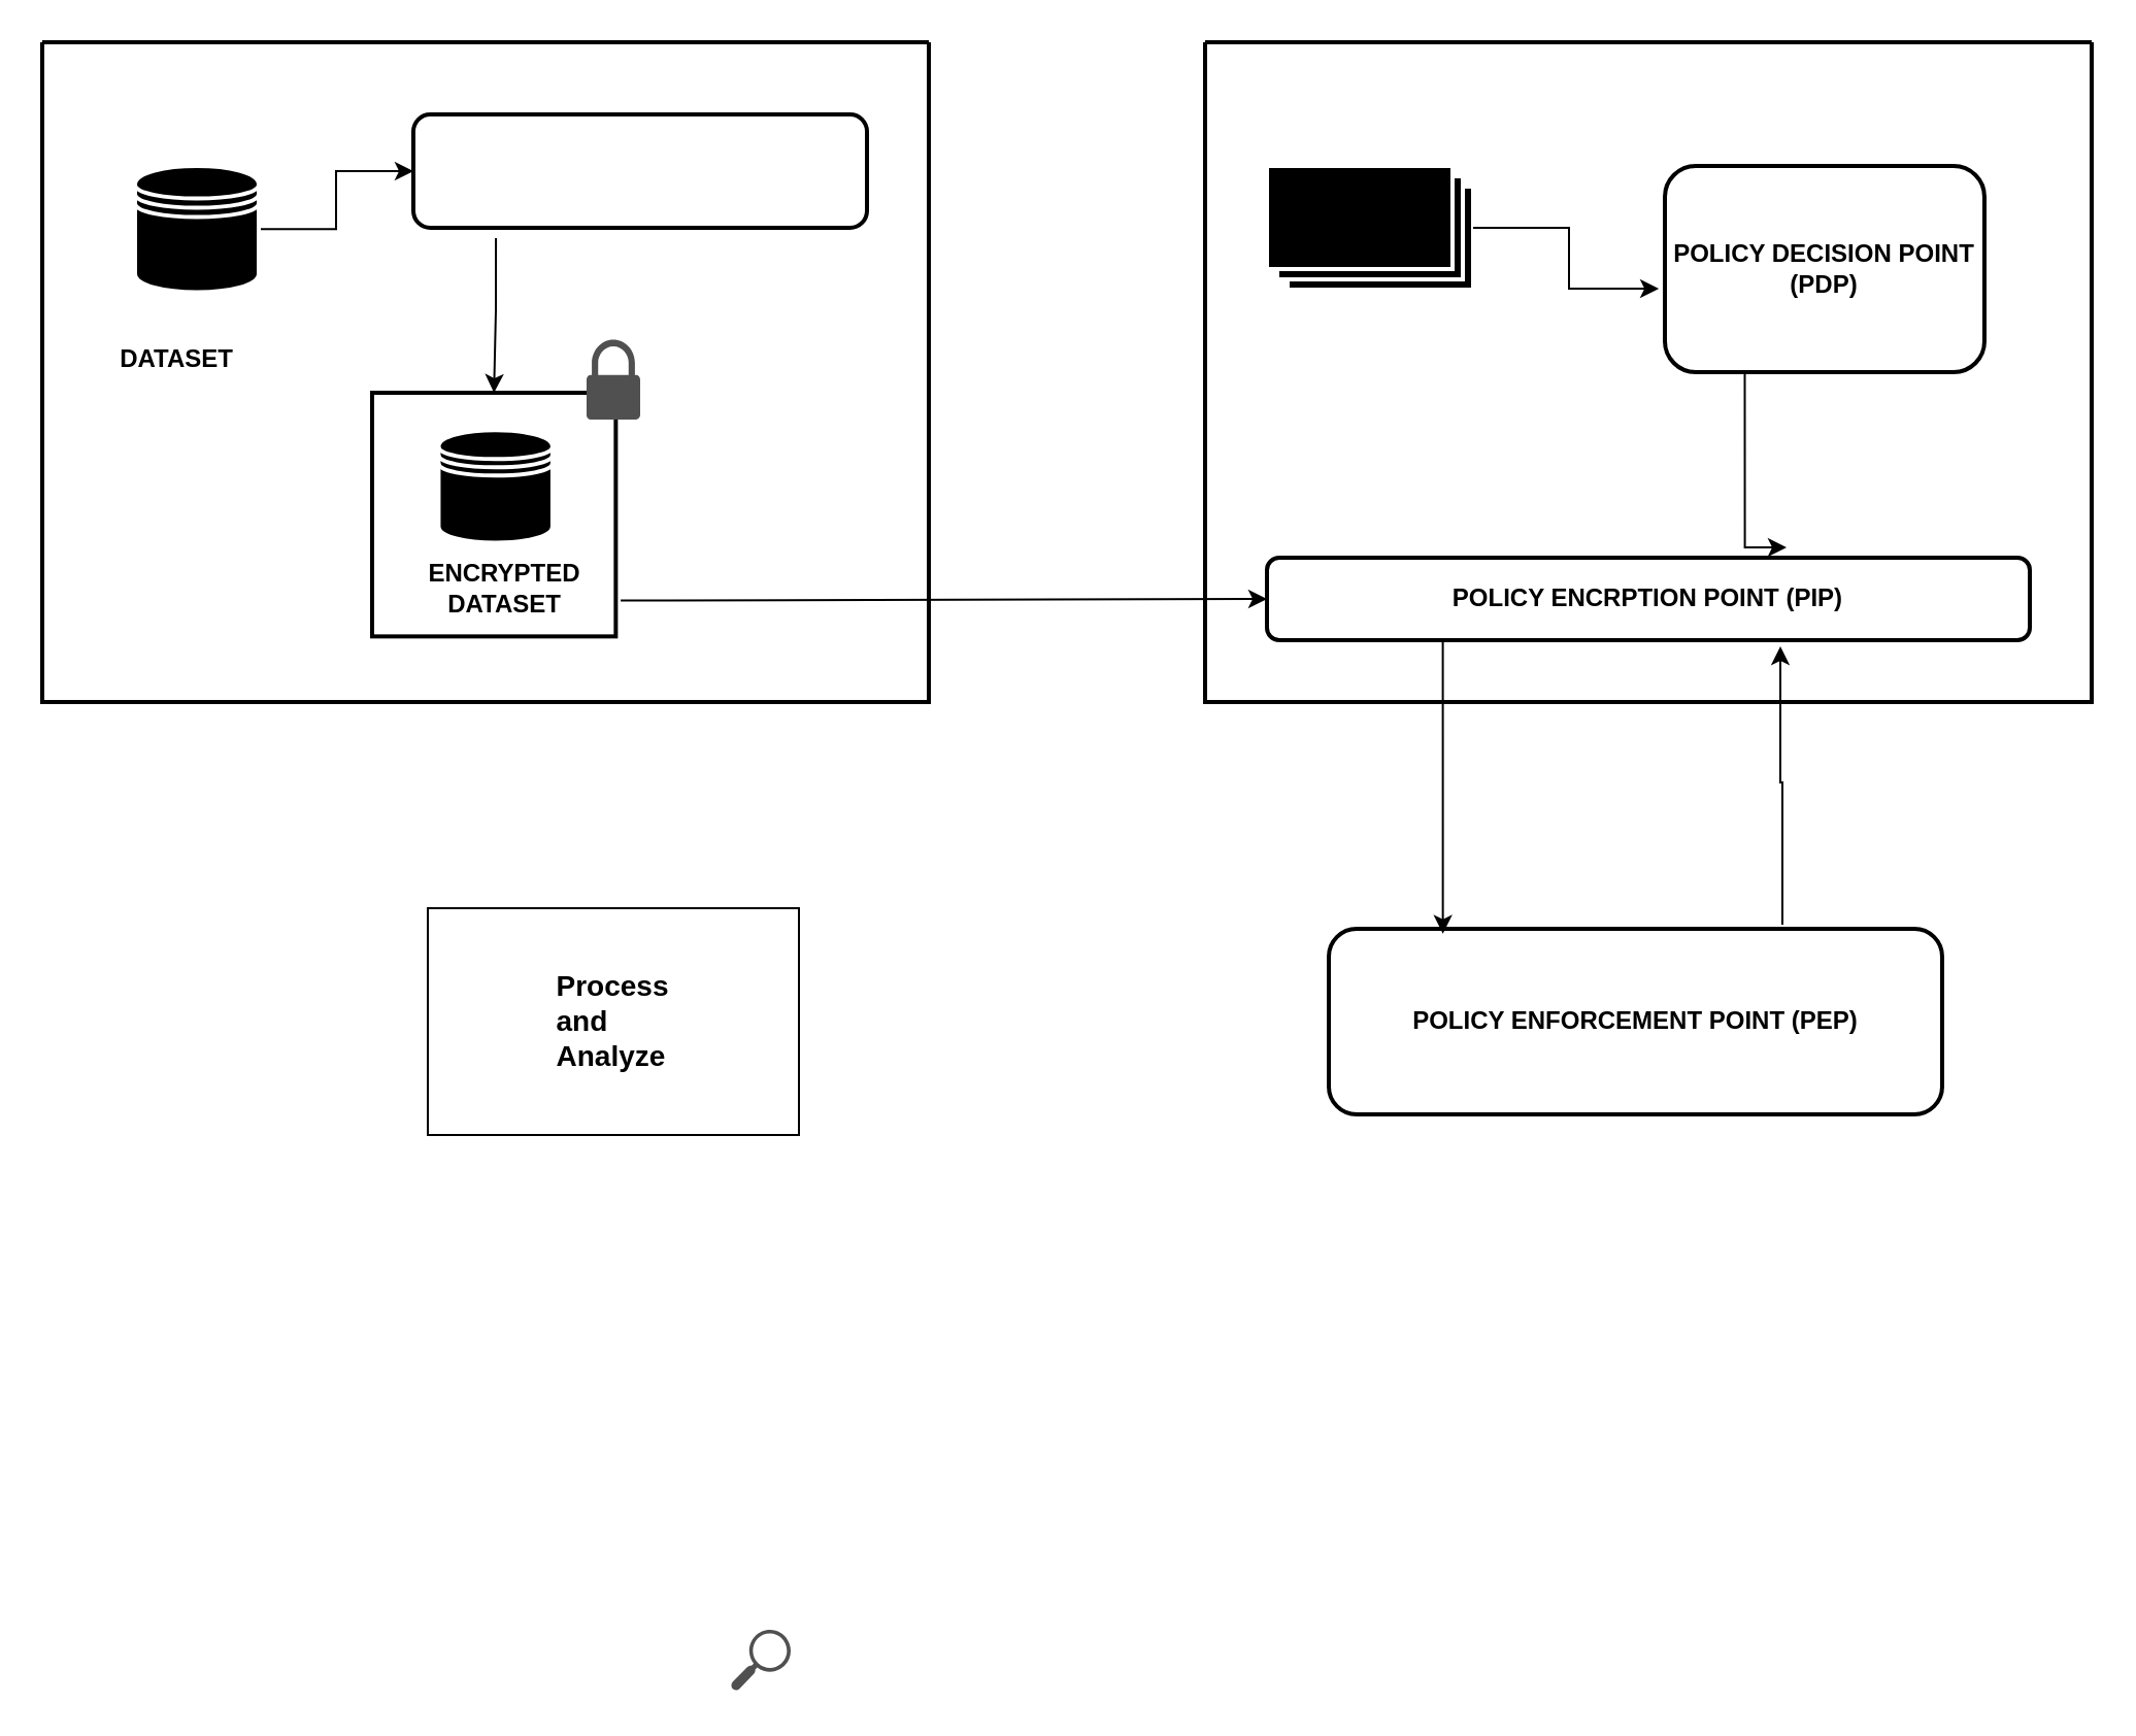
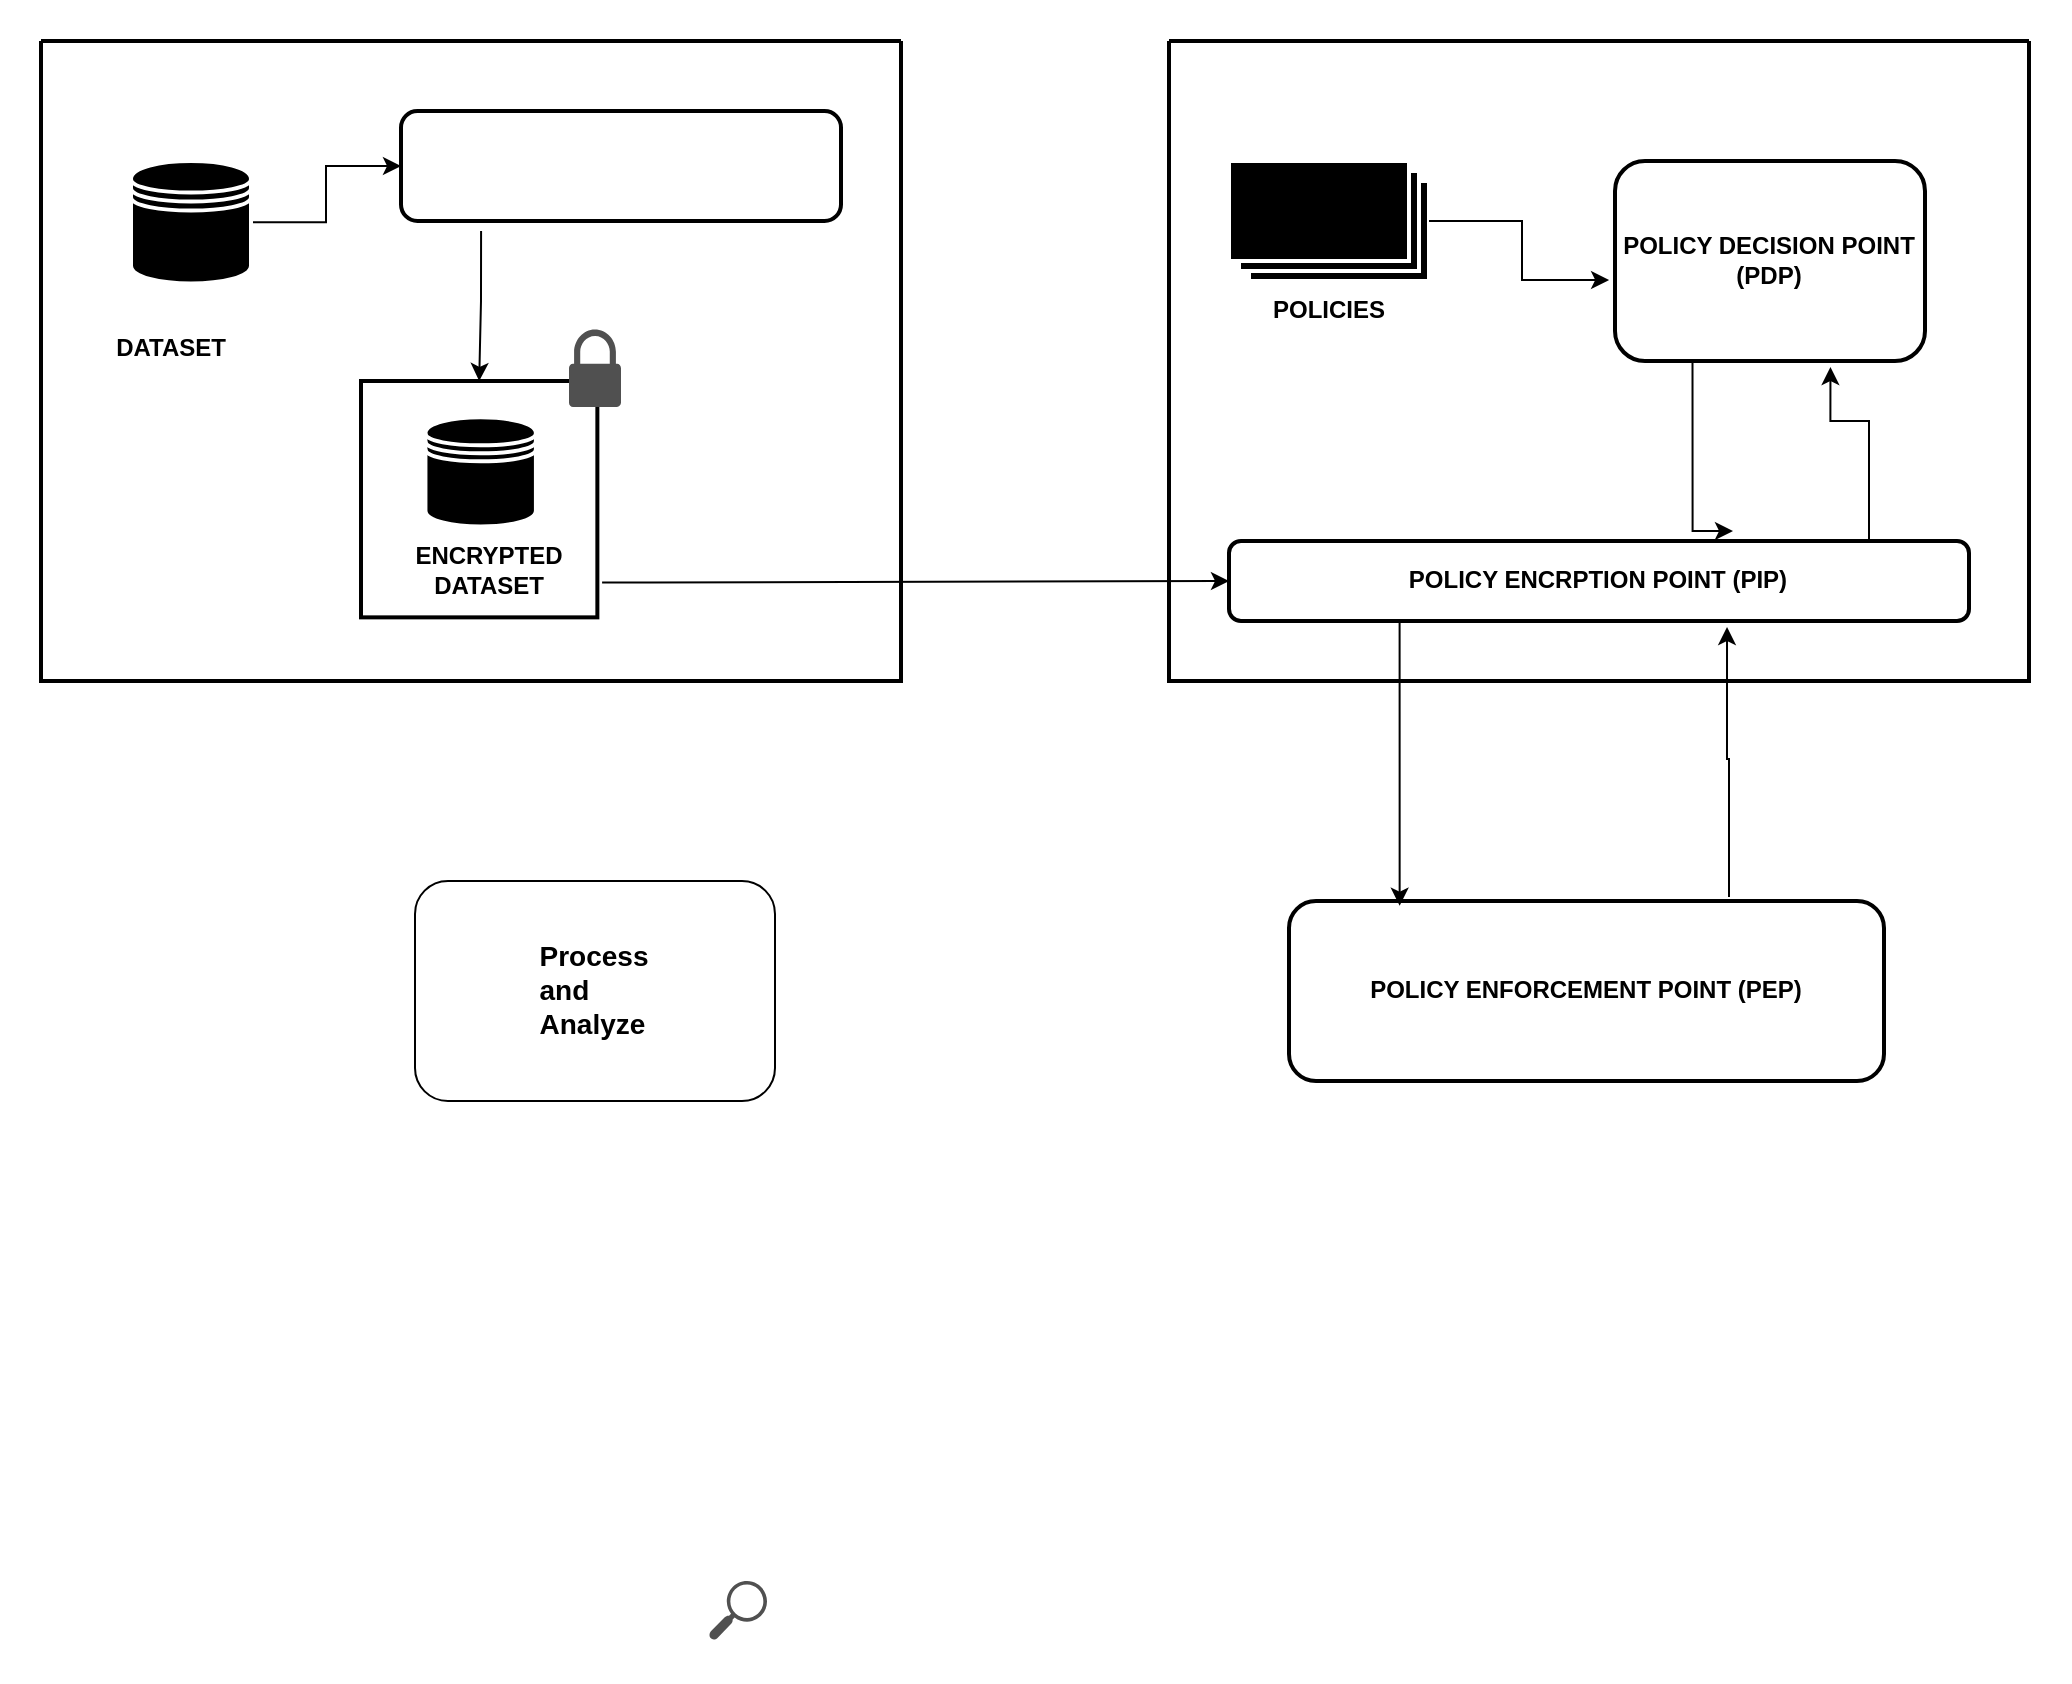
+ <mxCell id="19" value="&lt;b&gt;&lt;font&gt;POLICIES&lt;/font&gt;&lt;/b&gt;" style="text;html=1;align=center;verticalAlign=middle;resizable=0;points=[];autosize=1;strokeColor=none;fillColor=none;fontColor=#000000;" parent="15" vertex="1"><mxGeometry x="40" y="120" width="80" height="30" as="geometry" /></mxCell>
+ <mxCell id="17" style="edgeStyle=orthogonalEdgeStyle;rounded=0;orthogonalLoop=1;jettySize=auto;html=1;strokeColor=default;fontColor=#000000;entryX=0.695;entryY=1.03;entryDx=0;entryDy=0;entryPerimeter=0;" parent="15" source="20" target="16" edge="1"><mxGeometry relative="1" as="geometry"><Array as="points"><mxPoint x="350" y="190" /></Array><mxPoint x="350" y="150" as="targetPoint" /></mxGeometry></mxCell>
- <mxCell id="26" value="&lt;div align=&quot;left&quot;&gt;&lt;blockquote&gt;&lt;blockquote&gt;&lt;div&gt;&lt;b&gt;&lt;font style=&quot;font-size: 14px;&quot;&gt;Process and Analyze&lt;/font&gt;&lt;/b&gt;&lt;br&gt;&lt;/div&gt;&lt;/blockquote&gt;&lt;/blockquote&gt;&lt;/div&gt;" style="whiteSpace=wrap;html=1;align=center;labelPosition=center;verticalLabelPosition=middle;verticalAlign=middle;rounded=0;" parent="1" vertex="1"><mxGeometry x="207" y="440" width="180" height="110" as="geometry" /></mxCell>
+ <mxCell id="26" value="&lt;div align=&quot;left&quot;&gt;&lt;blockquote&gt;&lt;blockquote&gt;&lt;div&gt;&lt;b&gt;&lt;font style=&quot;font-size: 14px;&quot;&gt;Process and Analyze&lt;/font&gt;&lt;/b&gt;&lt;br&gt;&lt;/div&gt;&lt;/blockquote&gt;&lt;/blockquote&gt;&lt;/div&gt;" style="rounded=1;whiteSpace=wrap;html=1;align=center;labelPosition=center;verticalLabelPosition=middle;verticalAlign=middle;" parent="1" vertex="1"><mxGeometry x="207" y="440" width="180" height="110" as="geometry" /></mxCell>
